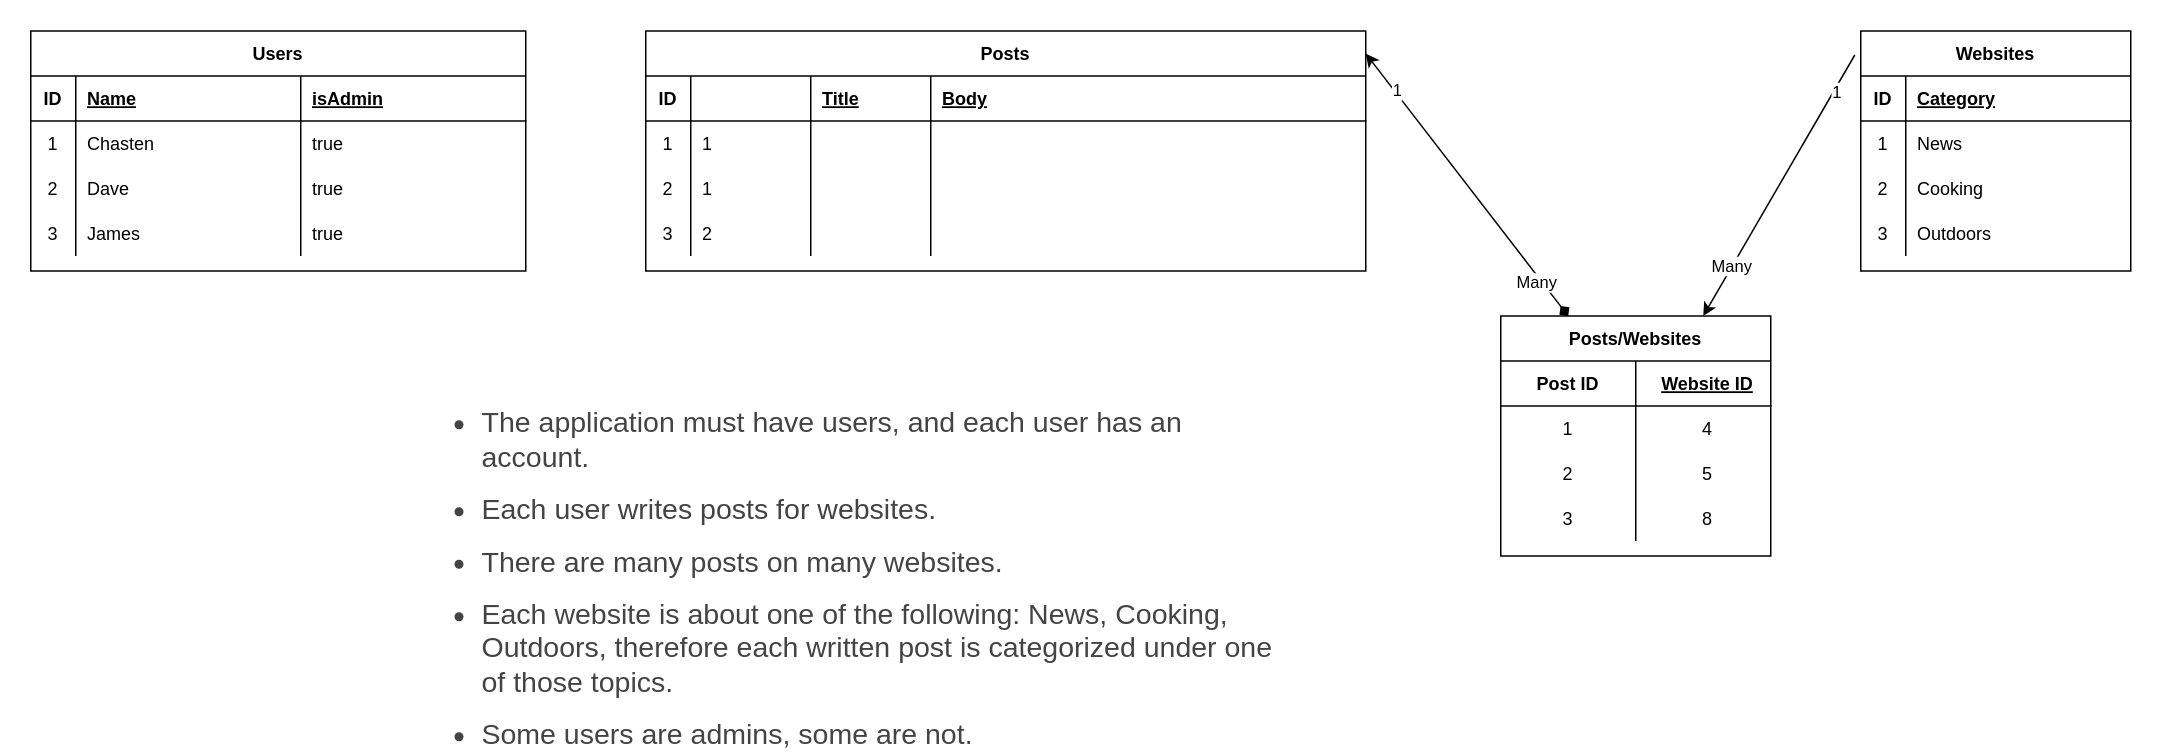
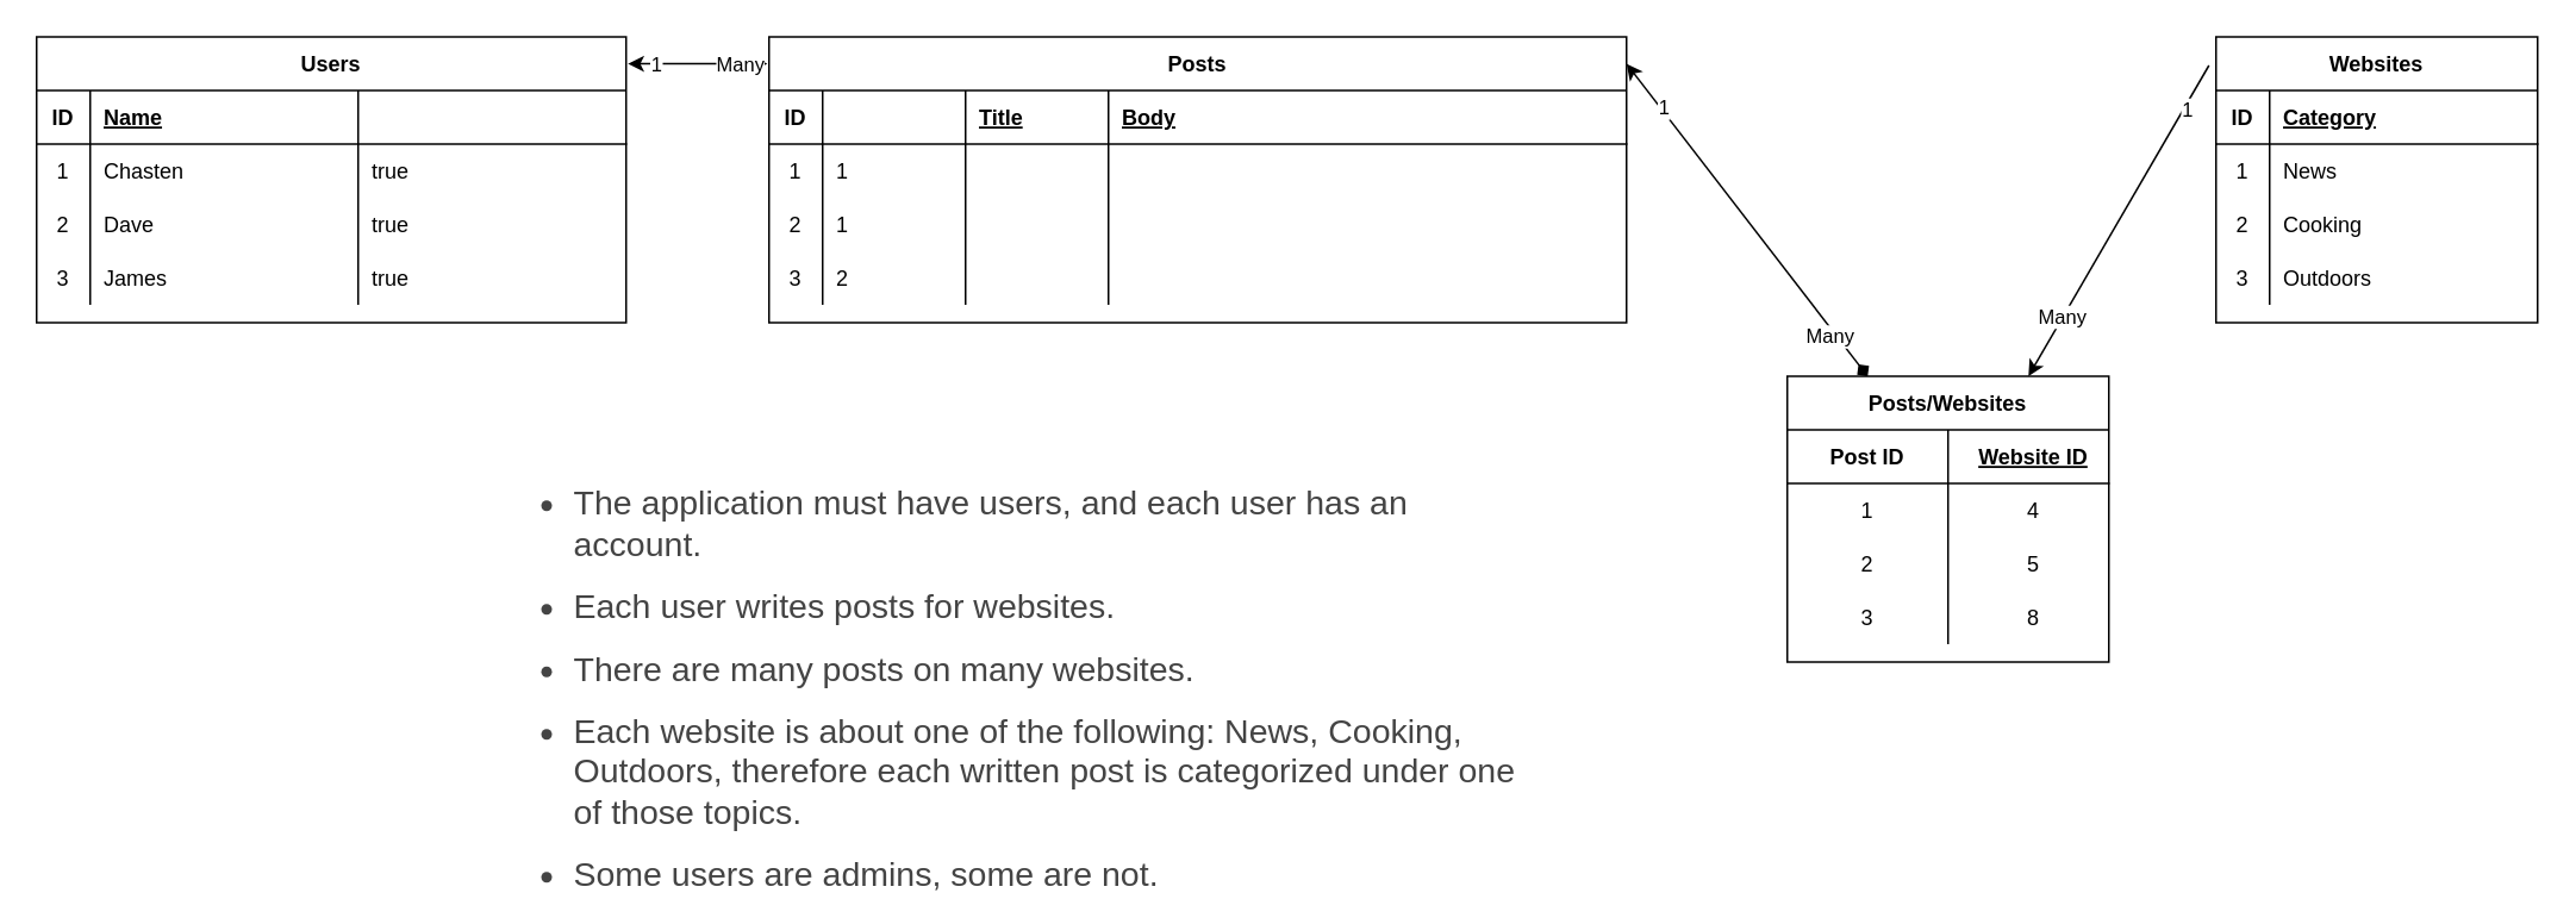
+ <mxCell id="66" value="" style="endArrow=classic;startArrow=classic;html=1;rounded=0;entryX=1.003;entryY=0.094;entryDx=0;entryDy=0;exitX=-0.002;exitY=0.094;exitDx=0;exitDy=0;exitPerimeter=0;entryPerimeter=0;" edge="1" parent="1" source="46" target="3"><mxGeometry width="50" height="50" relative="1" as="geometry"><mxPoint x="950" y="140" as="sourcePoint" /><mxPoint x="1000" y="90" as="targetPoint" /></mxGeometry></mxCell>
+ <mxCell id="67" value="1" style="edgeLabel;html=1;align=center;verticalAlign=middle;resizable=0;points=[];" vertex="1" connectable="0" parent="66"><mxGeometry x="0.615" relative="1" as="geometry"><mxPoint as="offset" /></mxGeometry></mxCell>
+ <mxCell id="68" value="Many" style="edgeLabel;html=1;align=center;verticalAlign=middle;resizable=0;points=[];" vertex="1" connectable="0" parent="66"><mxGeometry x="-0.592" relative="1" as="geometry"><mxPoint as="offset" /></mxGeometry></mxCell>
- <mxCell id="7" value="isAdmin" style="shape=partialRectangle;connectable=0;fillColor=none;top=0;left=0;bottom=0;right=0;align=left;spacingLeft=6;fontStyle=5;overflow=hidden;" vertex="1" parent="4"><mxGeometry x="180" width="150" height="30" as="geometry"><mxRectangle width="150" height="30" as="alternateBounds" /></mxGeometry></mxCell>
